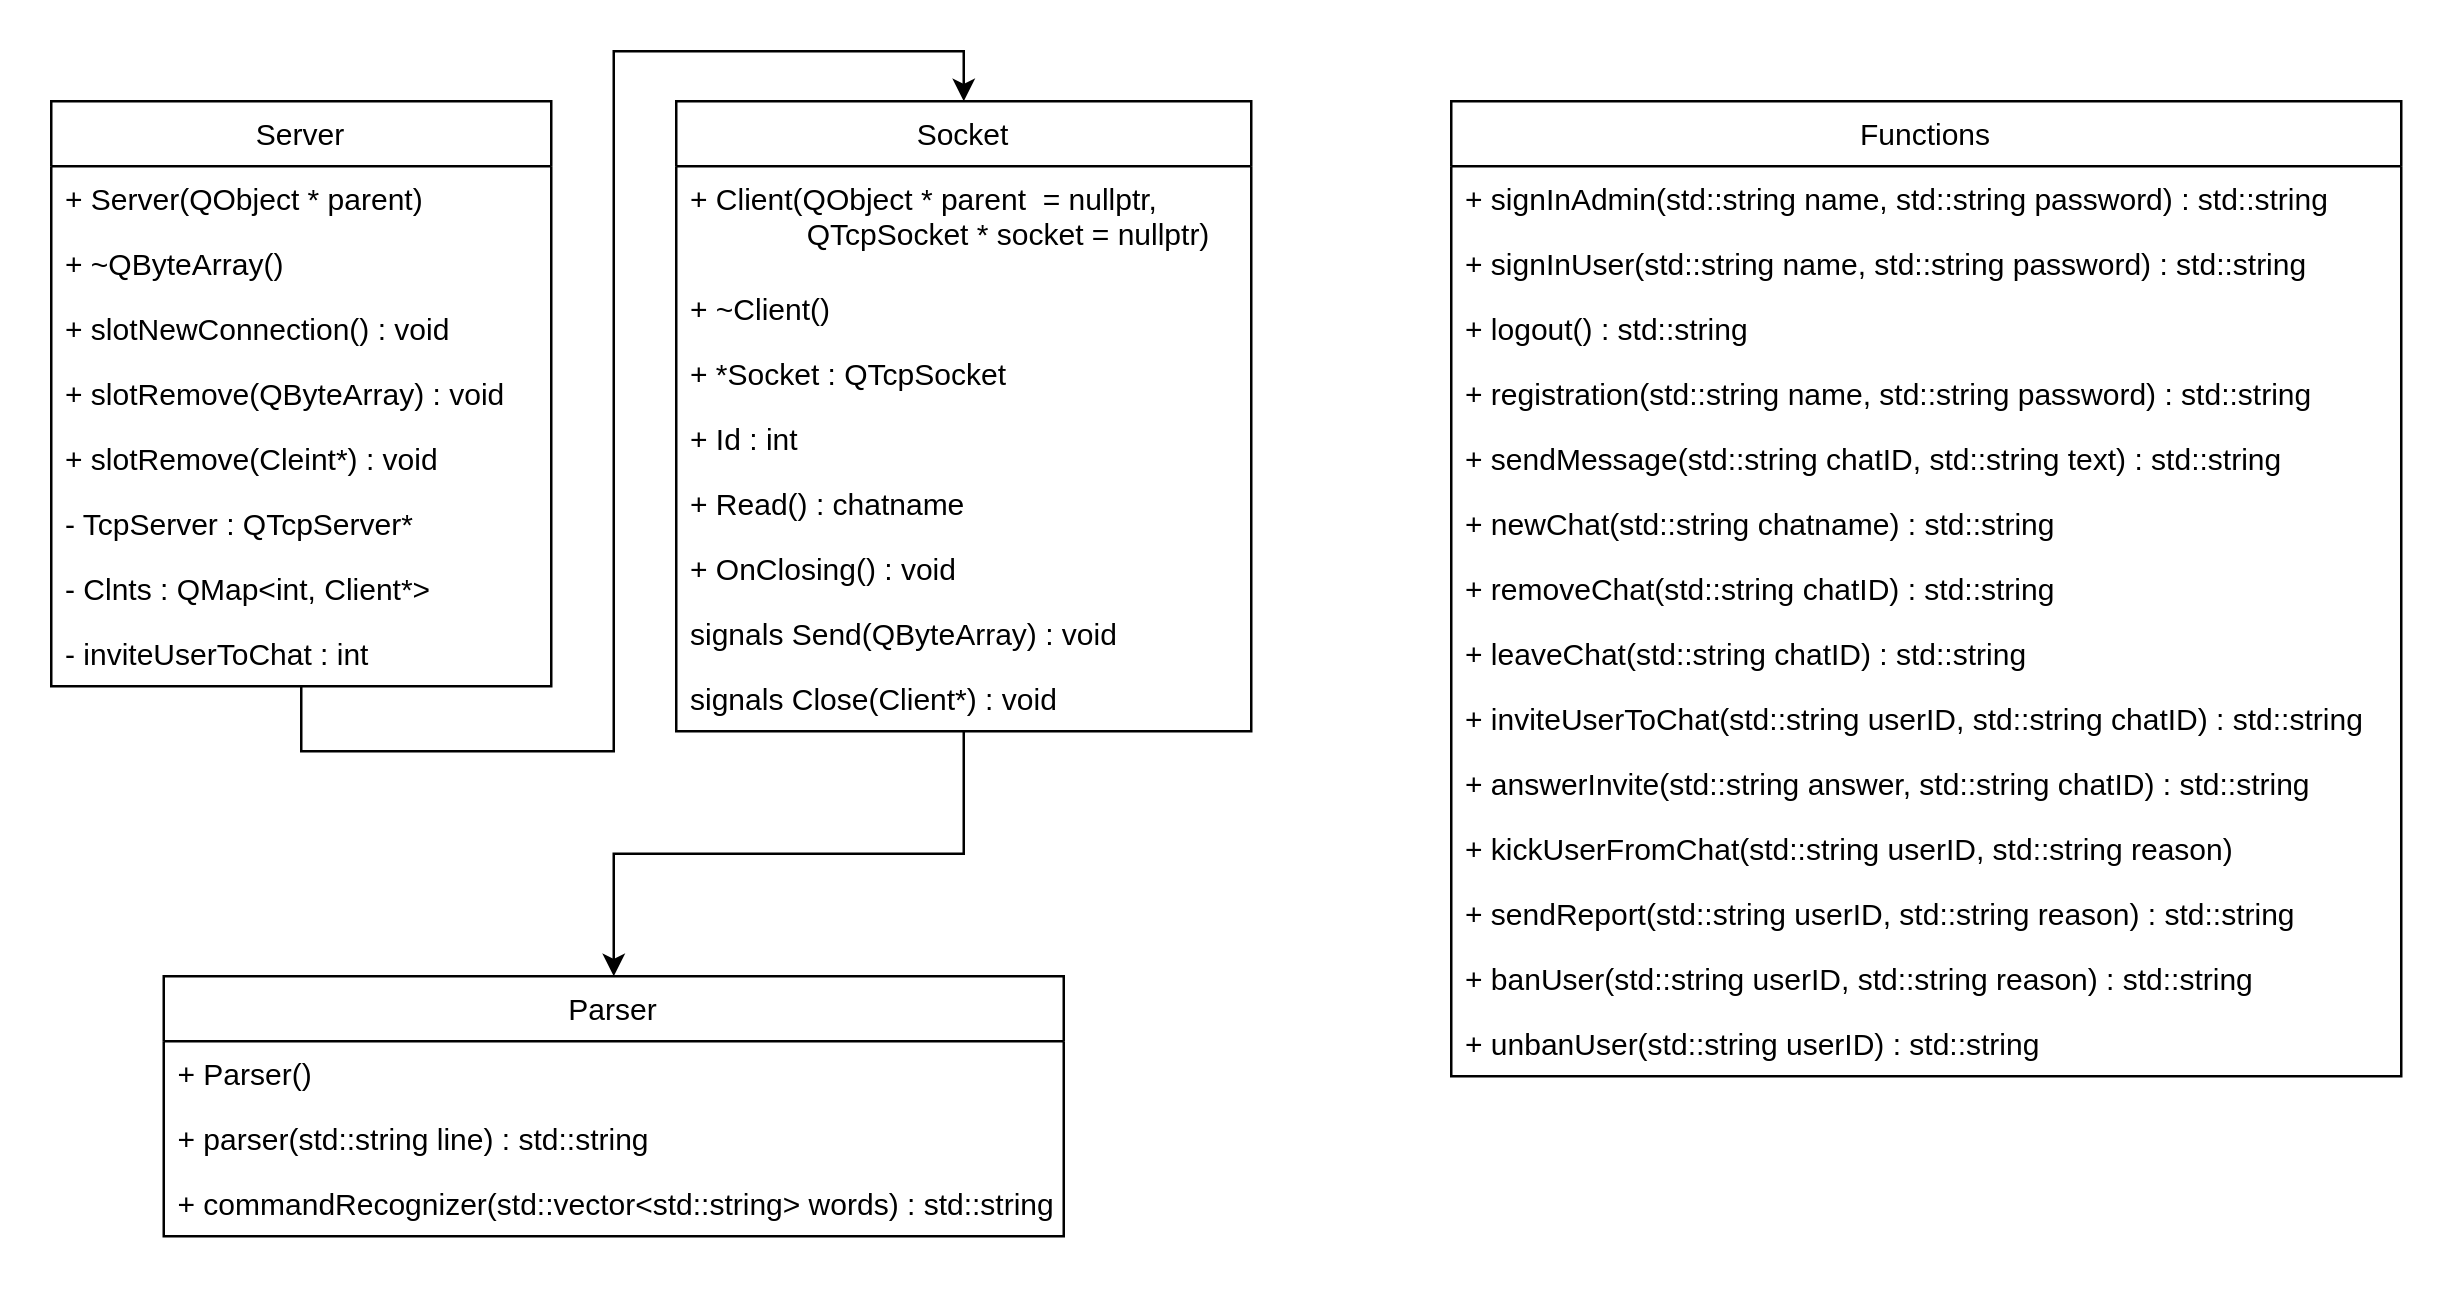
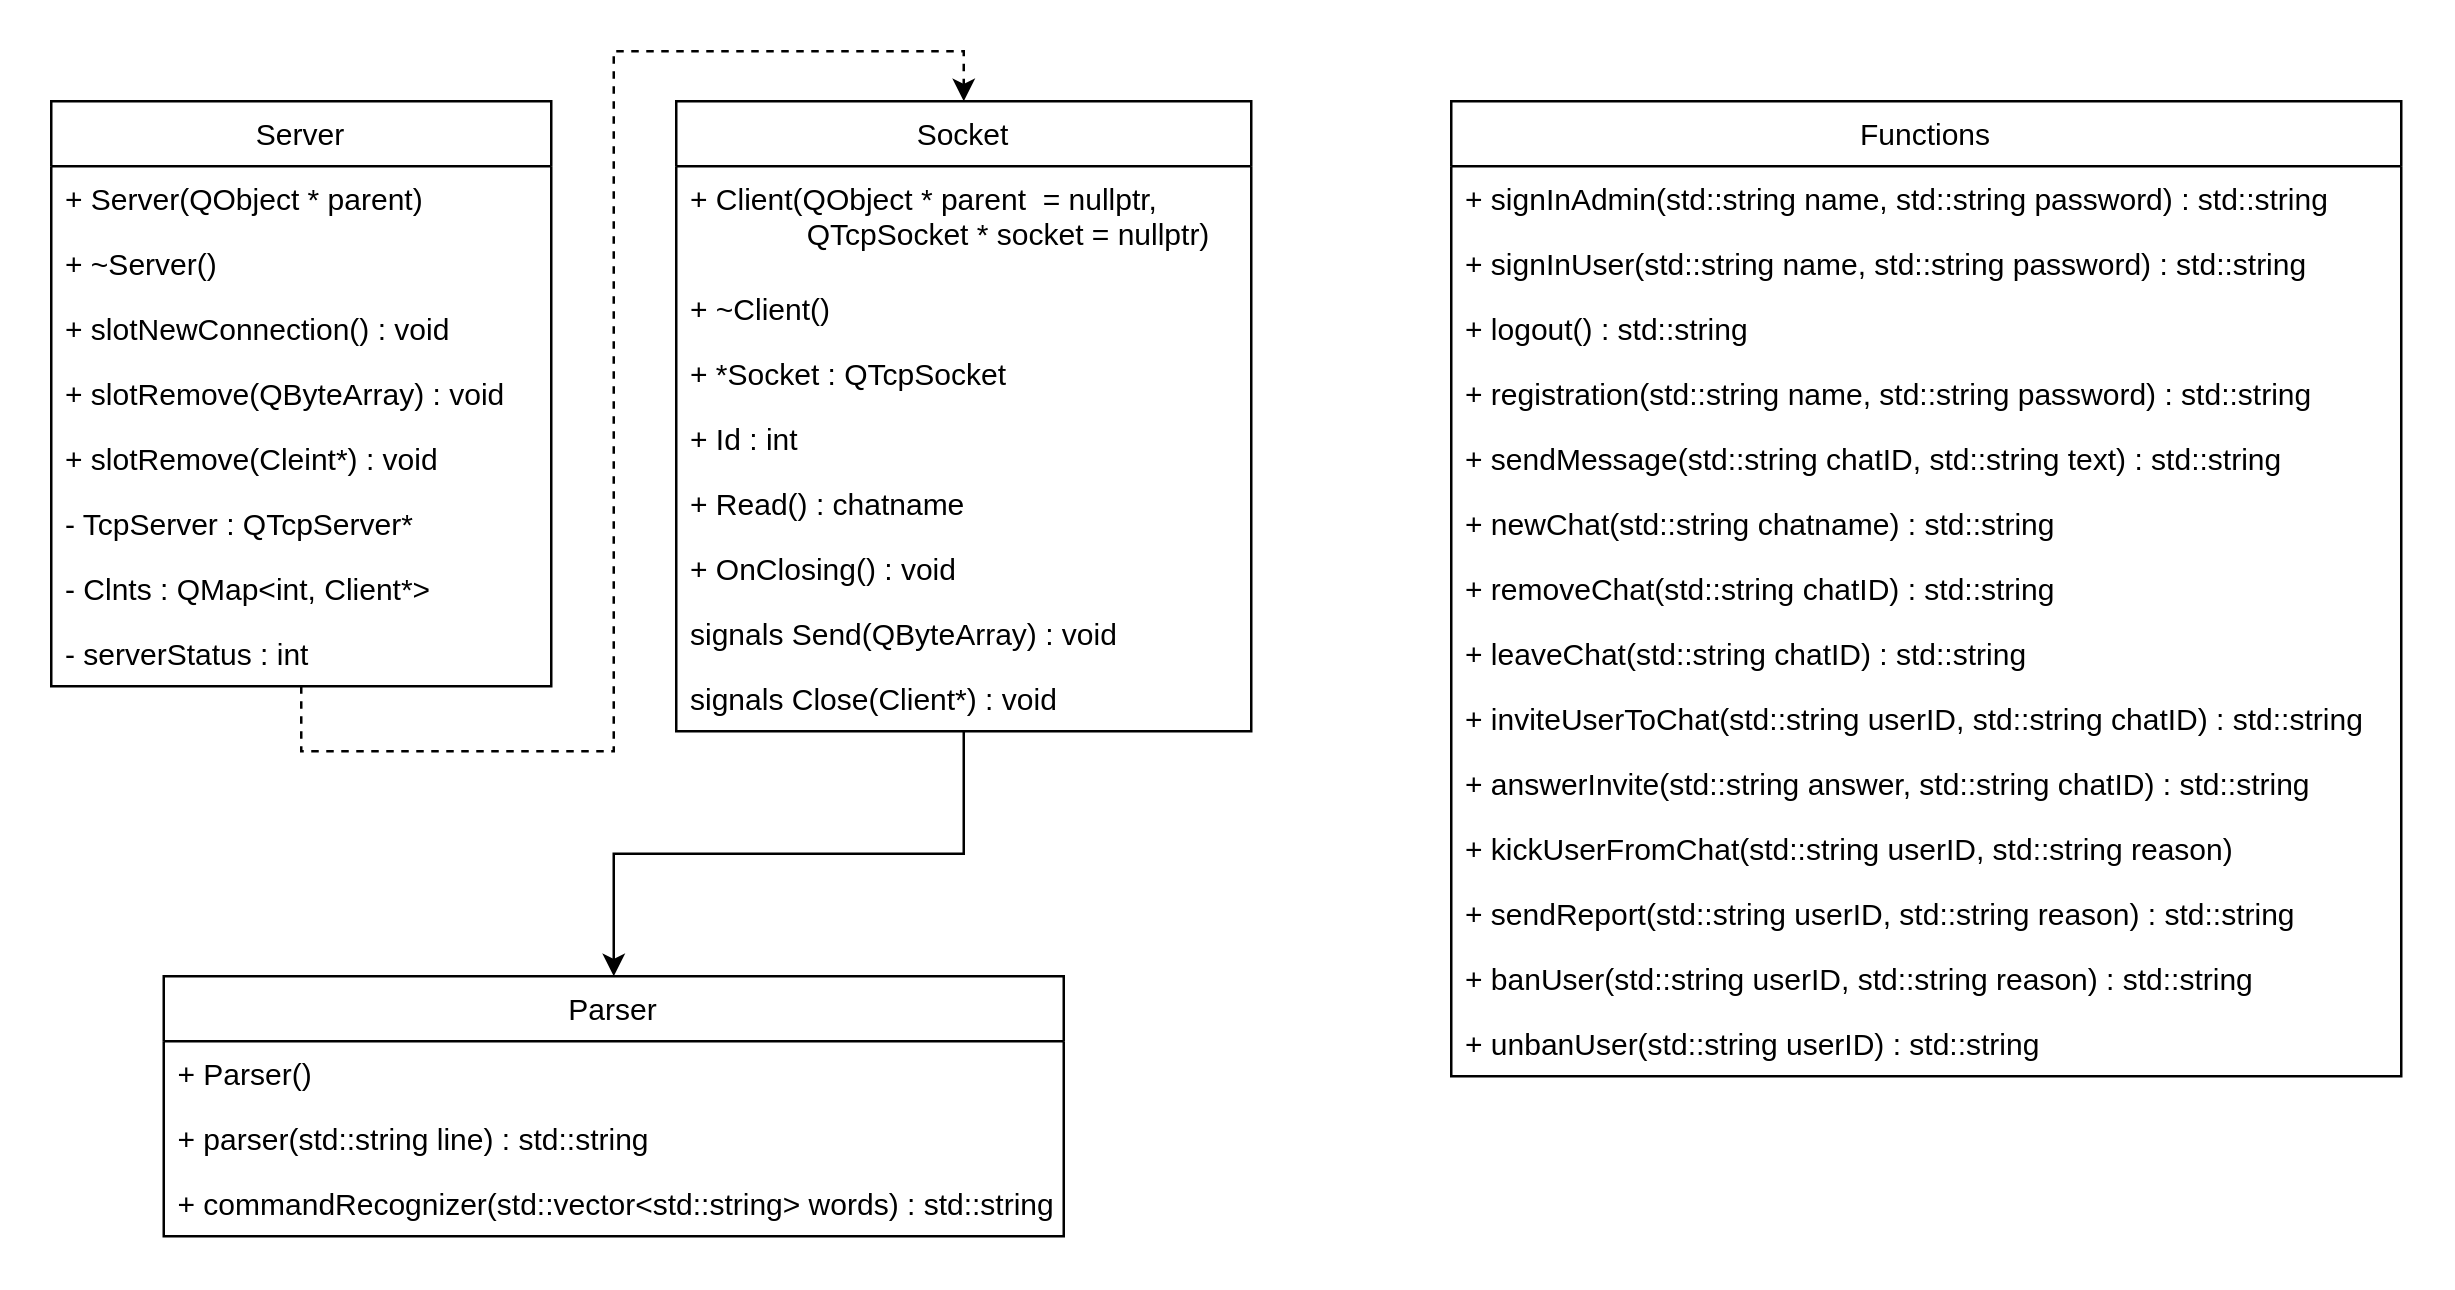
- <mxCell id="5" value="+ ~QByteArray()" style="text;strokeColor=none;fillColor=none;align=left;verticalAlign=top;spacingLeft=4;spacingRight=4;overflow=hidden;rotatable=0;points=[[0,0.5],[1,0.5]];portConstraint=eastwest;" vertex="1" parent="3"><mxGeometry y="52" width="200" height="26" as="geometry" /></mxCell>
+ <mxCell id="5" value="+ ~Server()" style="text;strokeColor=none;fillColor=none;align=left;verticalAlign=top;spacingLeft=4;spacingRight=4;overflow=hidden;rotatable=0;points=[[0,0.5],[1,0.5]];portConstraint=eastwest;" vertex="1" parent="3"><mxGeometry y="52" width="200" height="26" as="geometry" /></mxCell>
- <mxCell id="2" style="edgeStyle=orthogonalEdgeStyle;rounded=0;orthogonalLoop=1;jettySize=auto;html=1;entryX=0.5;entryY=0;entryDx=0;entryDy=0;" edge="1" parent="1" source="3" target="13"><mxGeometry relative="1" as="geometry"><Array as="points"><mxPoint x="120" y="300" /><mxPoint x="245" y="300" /><mxPoint x="245" y="20" /><mxPoint x="385" y="20" /></Array></mxGeometry></mxCell>
+ <mxCell id="2" style="edgeStyle=orthogonalEdgeStyle;rounded=0;orthogonalLoop=1;jettySize=auto;html=1;entryX=0.5;entryY=0;entryDx=0;entryDy=0;dashed=1;" edge="1" parent="1" source="3" target="13"><mxGeometry relative="1" as="geometry"><Array as="points"><mxPoint x="120" y="300" /><mxPoint x="245" y="300" /><mxPoint x="245" y="20" /><mxPoint x="385" y="20" /></Array></mxGeometry></mxCell>
- <mxCell id="11" value="- inviteUserToChat : int" style="text;strokeColor=none;fillColor=none;align=left;verticalAlign=top;spacingLeft=4;spacingRight=4;overflow=hidden;rotatable=0;points=[[0,0.5],[1,0.5]];portConstraint=eastwest;" vertex="1" parent="3"><mxGeometry y="208" width="200" height="26" as="geometry" /></mxCell>
+ <mxCell id="11" value="- serverStatus : int" style="text;strokeColor=none;fillColor=none;align=left;verticalAlign=top;spacingLeft=4;spacingRight=4;overflow=hidden;rotatable=0;points=[[0,0.5],[1,0.5]];portConstraint=eastwest;" vertex="1" parent="3"><mxGeometry y="208" width="200" height="26" as="geometry" /></mxCell>
